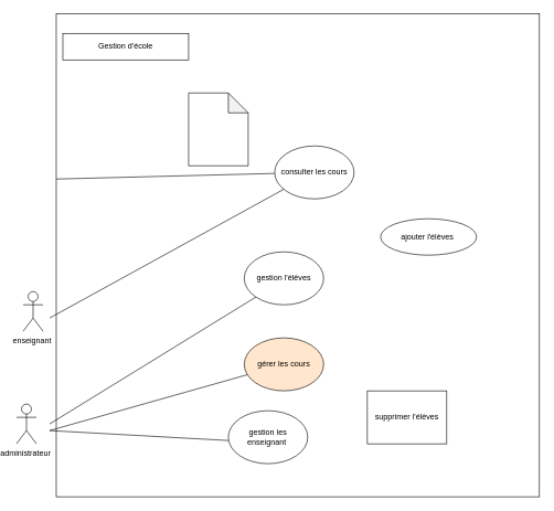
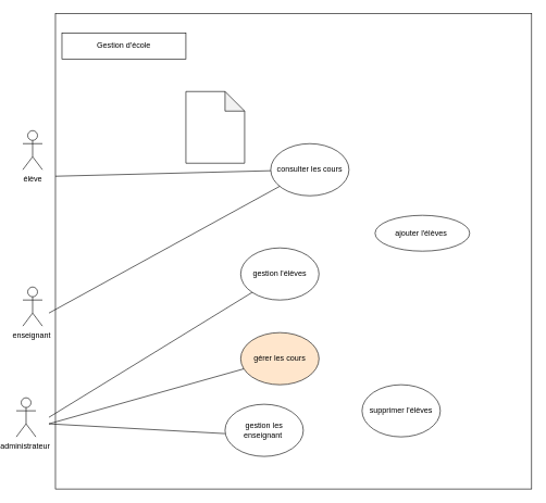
+ <mxCell id="4" value="élève" style="shape=umlActor;verticalLabelPosition=bottom;verticalAlign=top;html=1;outlineConnect=0;" parent="1" vertex="1"><mxGeometry x="30" y="200" width="30" height="60" as="geometry" /></mxCell>
- <mxCell id="18" value="supprimer l'élèves" style="whiteSpace=wrap;html=1;rounded=0;" parent="1" vertex="1"><mxGeometry x="550" y="590" width="120" height="80" as="geometry" /></mxCell>
+ <mxCell id="18" value="supprimer l'élèves" style="ellipse;whiteSpace=wrap;html=1;" parent="1" vertex="1"><mxGeometry x="550" y="590" width="120" height="80" as="geometry" /></mxCell>
